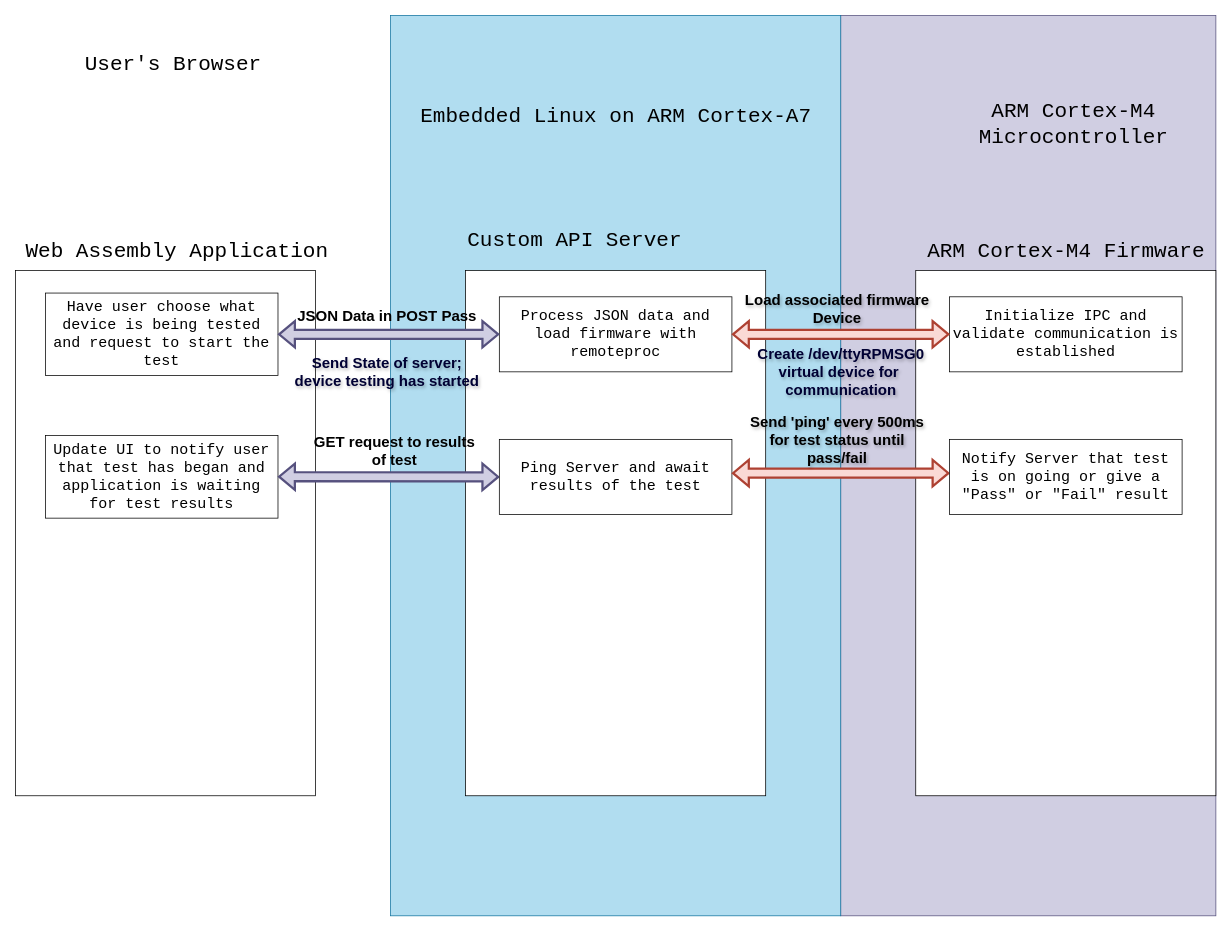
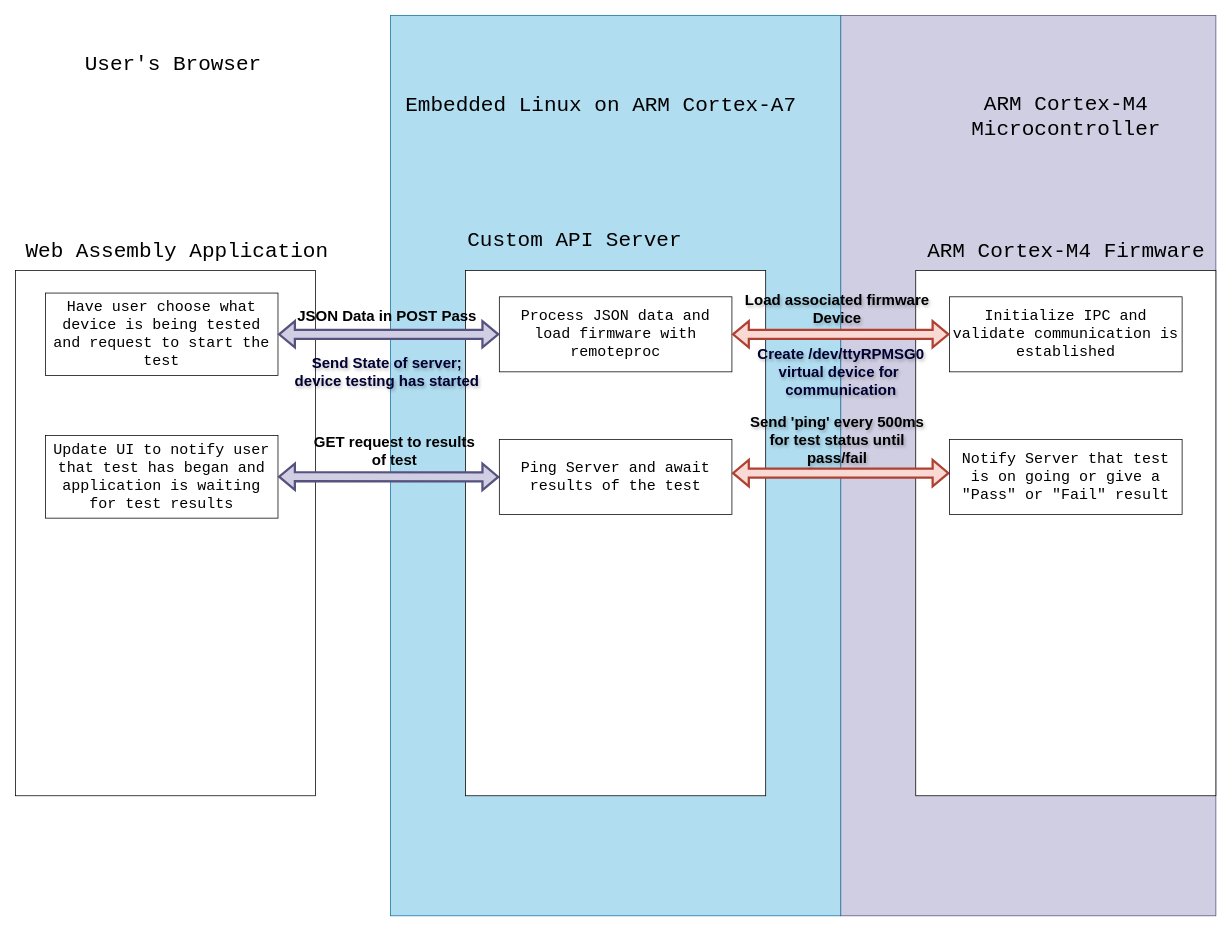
- <mxCell id="10" value="&lt;font style=&quot;font-size: 28px;&quot;&gt;Embedded Linux on ARM Cortex-A7&lt;br&gt;&lt;/font&gt;" style="text;html=1;align=center;verticalAlign=middle;resizable=0;points=[];autosize=1;strokeColor=none;fillColor=none;fontFamily=Courier New;" vertex="1" parent="1"><mxGeometry x="550" y="130" width="540" height="50" as="geometry" /></mxCell>
+ <mxCell id="10" value="&lt;font style=&quot;font-size: 28px;&quot;&gt;Embedded Linux on ARM Cortex-A7&lt;br&gt;&lt;/font&gt;" style="text;html=1;align=center;verticalAlign=middle;resizable=0;points=[];autosize=1;strokeColor=none;fillColor=none;fontFamily=Courier New;" vertex="1" parent="1"><mxGeometry x="530" y="115" width="540" height="50" as="geometry" /></mxCell>
- <mxCell id="11" value="&lt;font style=&quot;font-size: 28px;&quot;&gt;ARM Cortex-M4 &lt;br&gt;Microcontroller&lt;br&gt;&lt;/font&gt;" style="text;html=1;align=center;verticalAlign=middle;resizable=0;points=[];autosize=1;strokeColor=none;fillColor=none;fontFamily=Courier New;" vertex="1" parent="1"><mxGeometry x="1290" y="125" width="280" height="80" as="geometry" /></mxCell>
+ <mxCell id="11" value="&lt;font style=&quot;font-size: 28px;&quot;&gt;ARM Cortex-M4 &lt;br&gt;Microcontroller&lt;br&gt;&lt;/font&gt;" style="text;html=1;align=center;verticalAlign=middle;resizable=0;points=[];autosize=1;strokeColor=none;fillColor=none;fontFamily=Courier New;" vertex="1" parent="1"><mxGeometry x="1280" y="115" width="280" height="80" as="geometry" /></mxCell>
